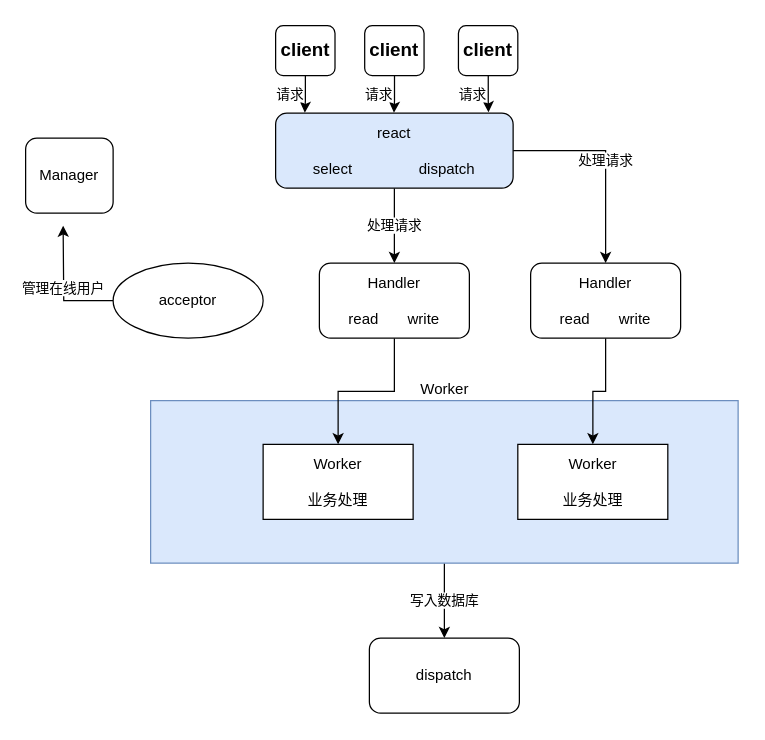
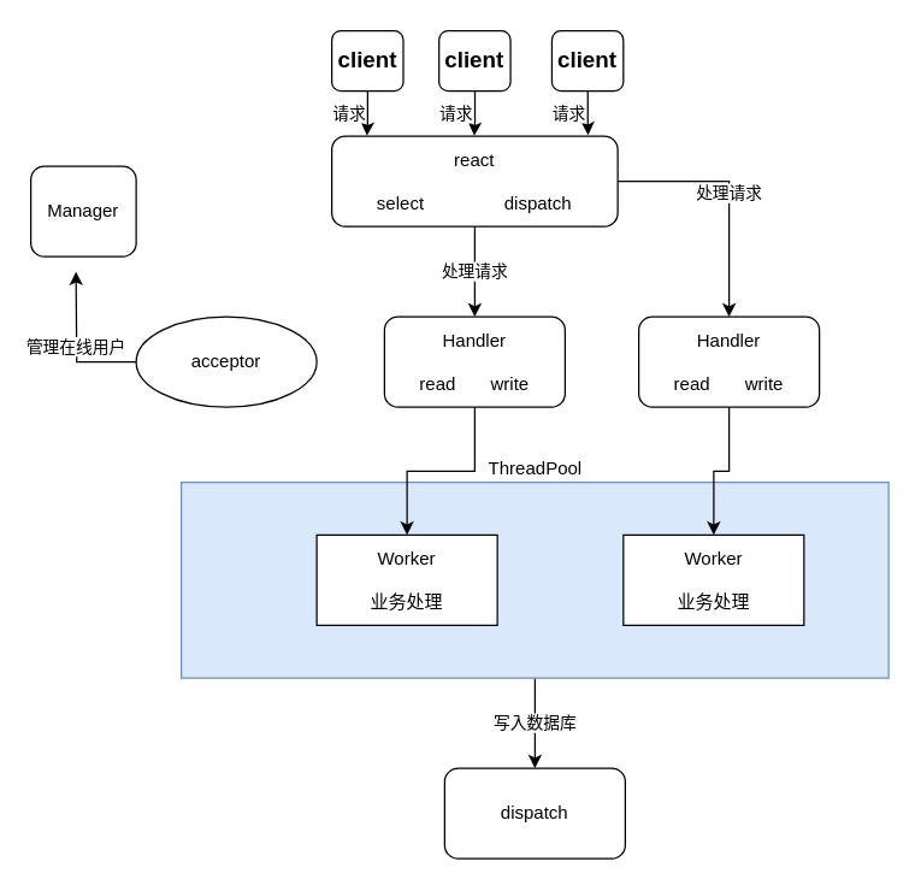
- <mxCell id="10" value="react&lt;div&gt;&lt;br&gt;&lt;/div&gt;&lt;div&gt;select&amp;nbsp; &amp;nbsp; &amp;nbsp; &amp;nbsp; &amp;nbsp; &amp;nbsp; &amp;nbsp; &amp;nbsp; dispatch&lt;/div&gt;" style="rounded=1;whiteSpace=wrap;html=1;fillColor=#dae8fc;" parent="1" vertex="1"><mxGeometry x="220" y="90" width="190" height="60" as="geometry" /></mxCell>
+ <mxCell id="10" value="react&lt;div&gt;&lt;br&gt;&lt;/div&gt;&lt;div&gt;select&amp;nbsp; &amp;nbsp; &amp;nbsp; &amp;nbsp; &amp;nbsp; &amp;nbsp; &amp;nbsp; &amp;nbsp; dispatch&lt;/div&gt;" style="rounded=1;whiteSpace=wrap;html=1;" parent="1" vertex="1"><mxGeometry x="220" y="90" width="190" height="60" as="geometry" /></mxCell>
- <mxCell id="12" value="Worker" style="rounded=0;html=1;labelPosition=center;verticalLabelPosition=top;align=center;verticalAlign=bottom;labelBorderColor=none;textShadow=0;fillColor=#dae8fc;strokeColor=#6c8ebf;" parent="1" vertex="1"><mxGeometry x="120" y="320" width="470" height="130" as="geometry" /></mxCell>
+ <mxCell id="12" value="ThreadPool" style="rounded=0;html=1;labelPosition=center;verticalLabelPosition=top;align=center;verticalAlign=bottom;labelBorderColor=none;textShadow=0;fillColor=#dae8fc;strokeColor=#6c8ebf;" parent="1" vertex="1"><mxGeometry x="120" y="320" width="470" height="130" as="geometry" /></mxCell>
